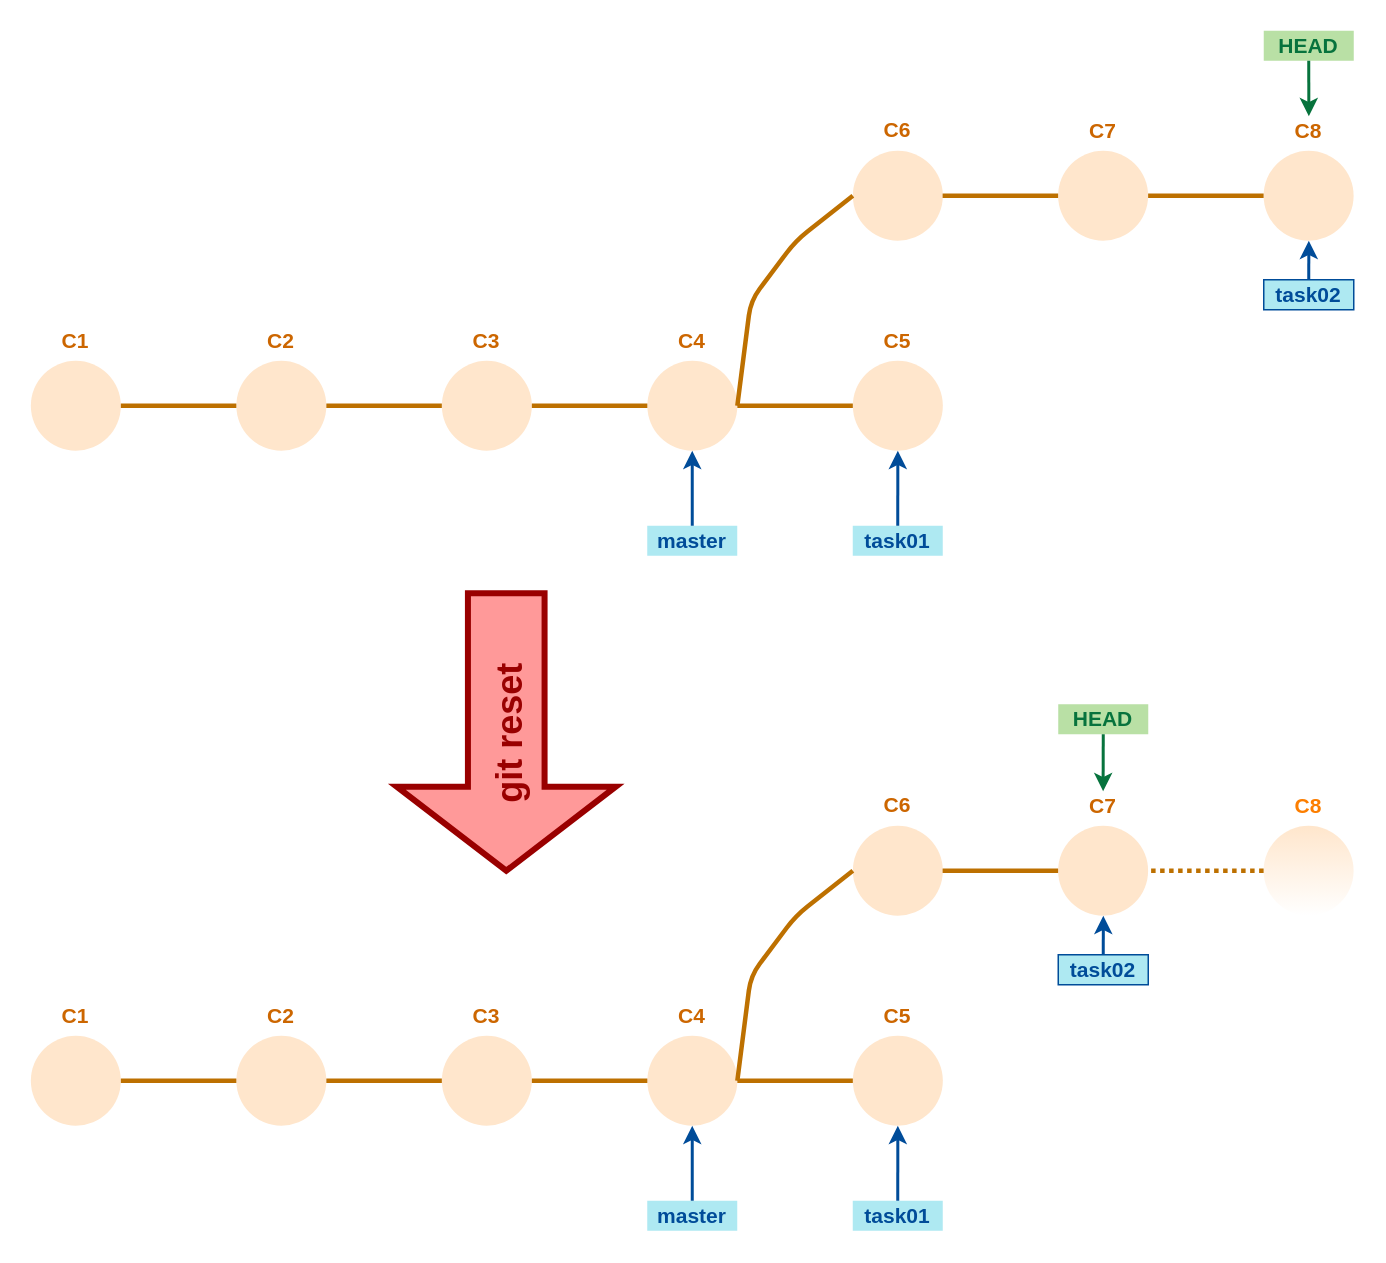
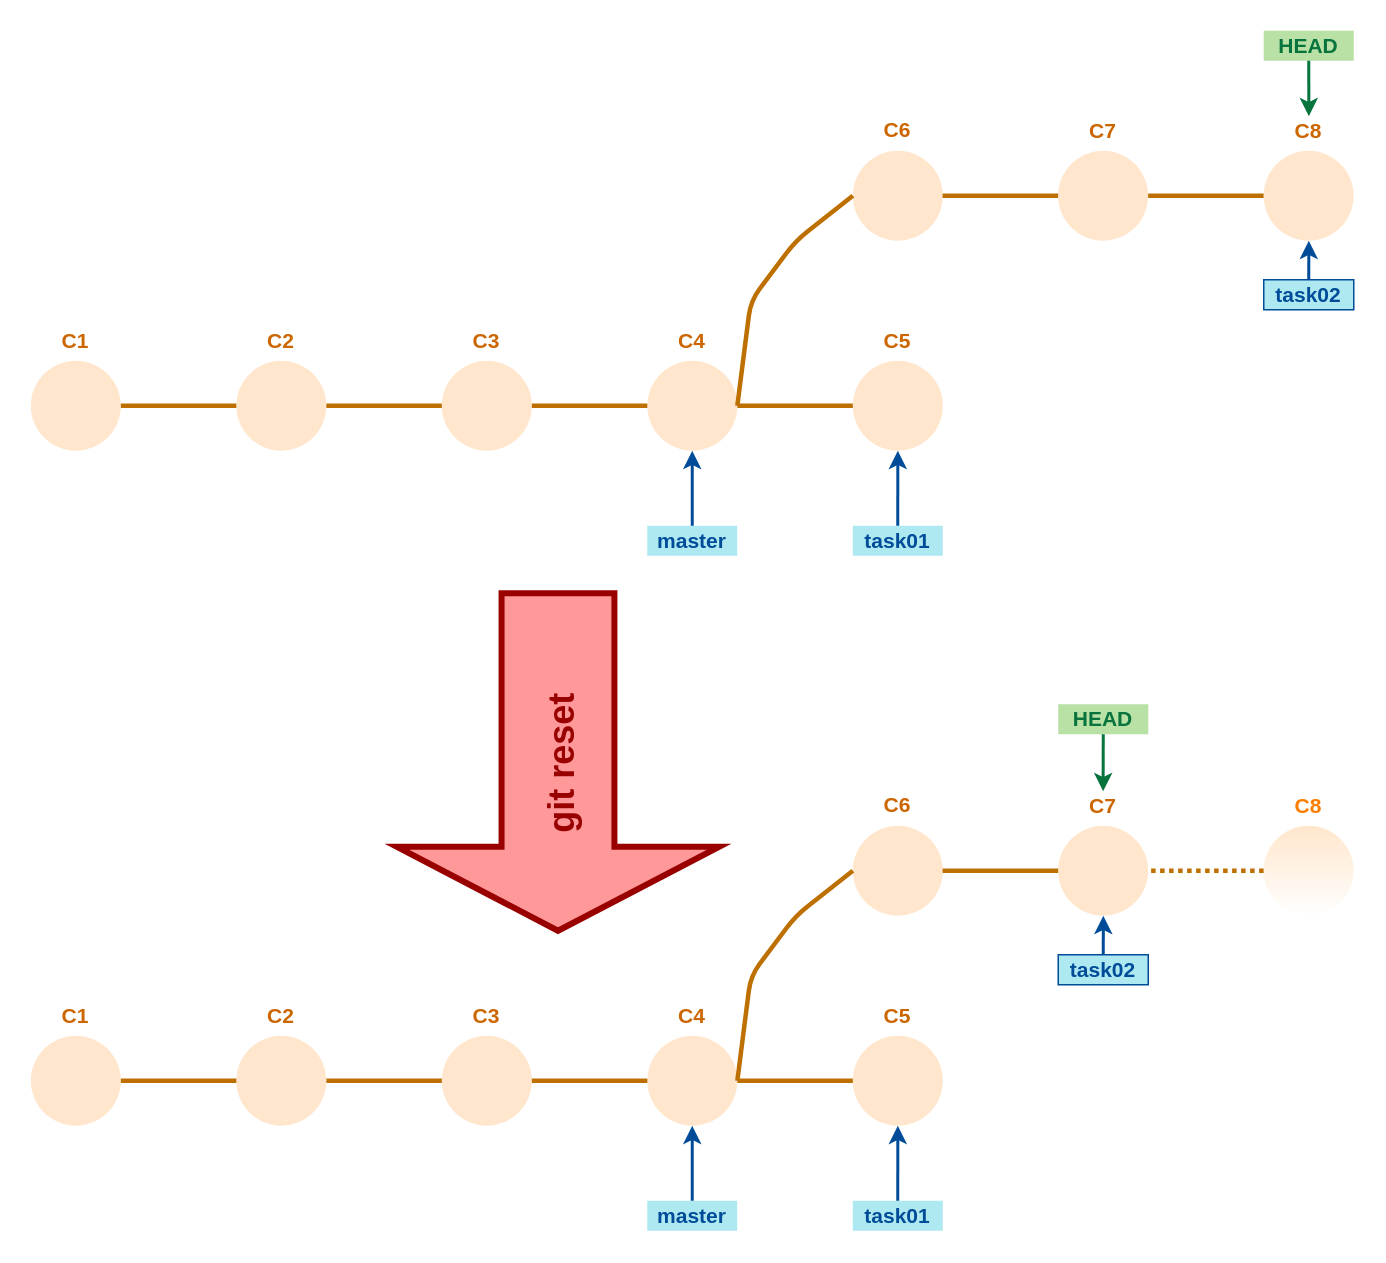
- <mxCell id="64" value="git reset" style="shadow=0;dashed=0;align=center;verticalAlign=middle;shape=mxgraph.arrows2.arrow;dy=0.65;dx=56;direction=south;notch=0;comic=0;strokeColor=#990000;fillColor=#FF9999;gradientColor=none;fontColor=#990000;strokeWidth=4;fontSize=24;fontStyle=1;horizontal=0;" vertex="1" parent="1"><mxGeometry x="264" y="395" width="146" height="185" as="geometry" /></mxCell>
+ <mxCell id="64" value="git reset" style="shadow=0;dashed=0;align=center;verticalAlign=middle;shape=mxgraph.arrows2.arrow;dy=0.65;dx=56;direction=south;notch=0;comic=0;strokeColor=#990000;fillColor=#FF9999;gradientColor=none;fontColor=#990000;strokeWidth=4;fontSize=24;fontStyle=1;horizontal=0;" vertex="1" parent="1"><mxGeometry x="264" y="395" width="215" height="225" as="geometry" /></mxCell>
